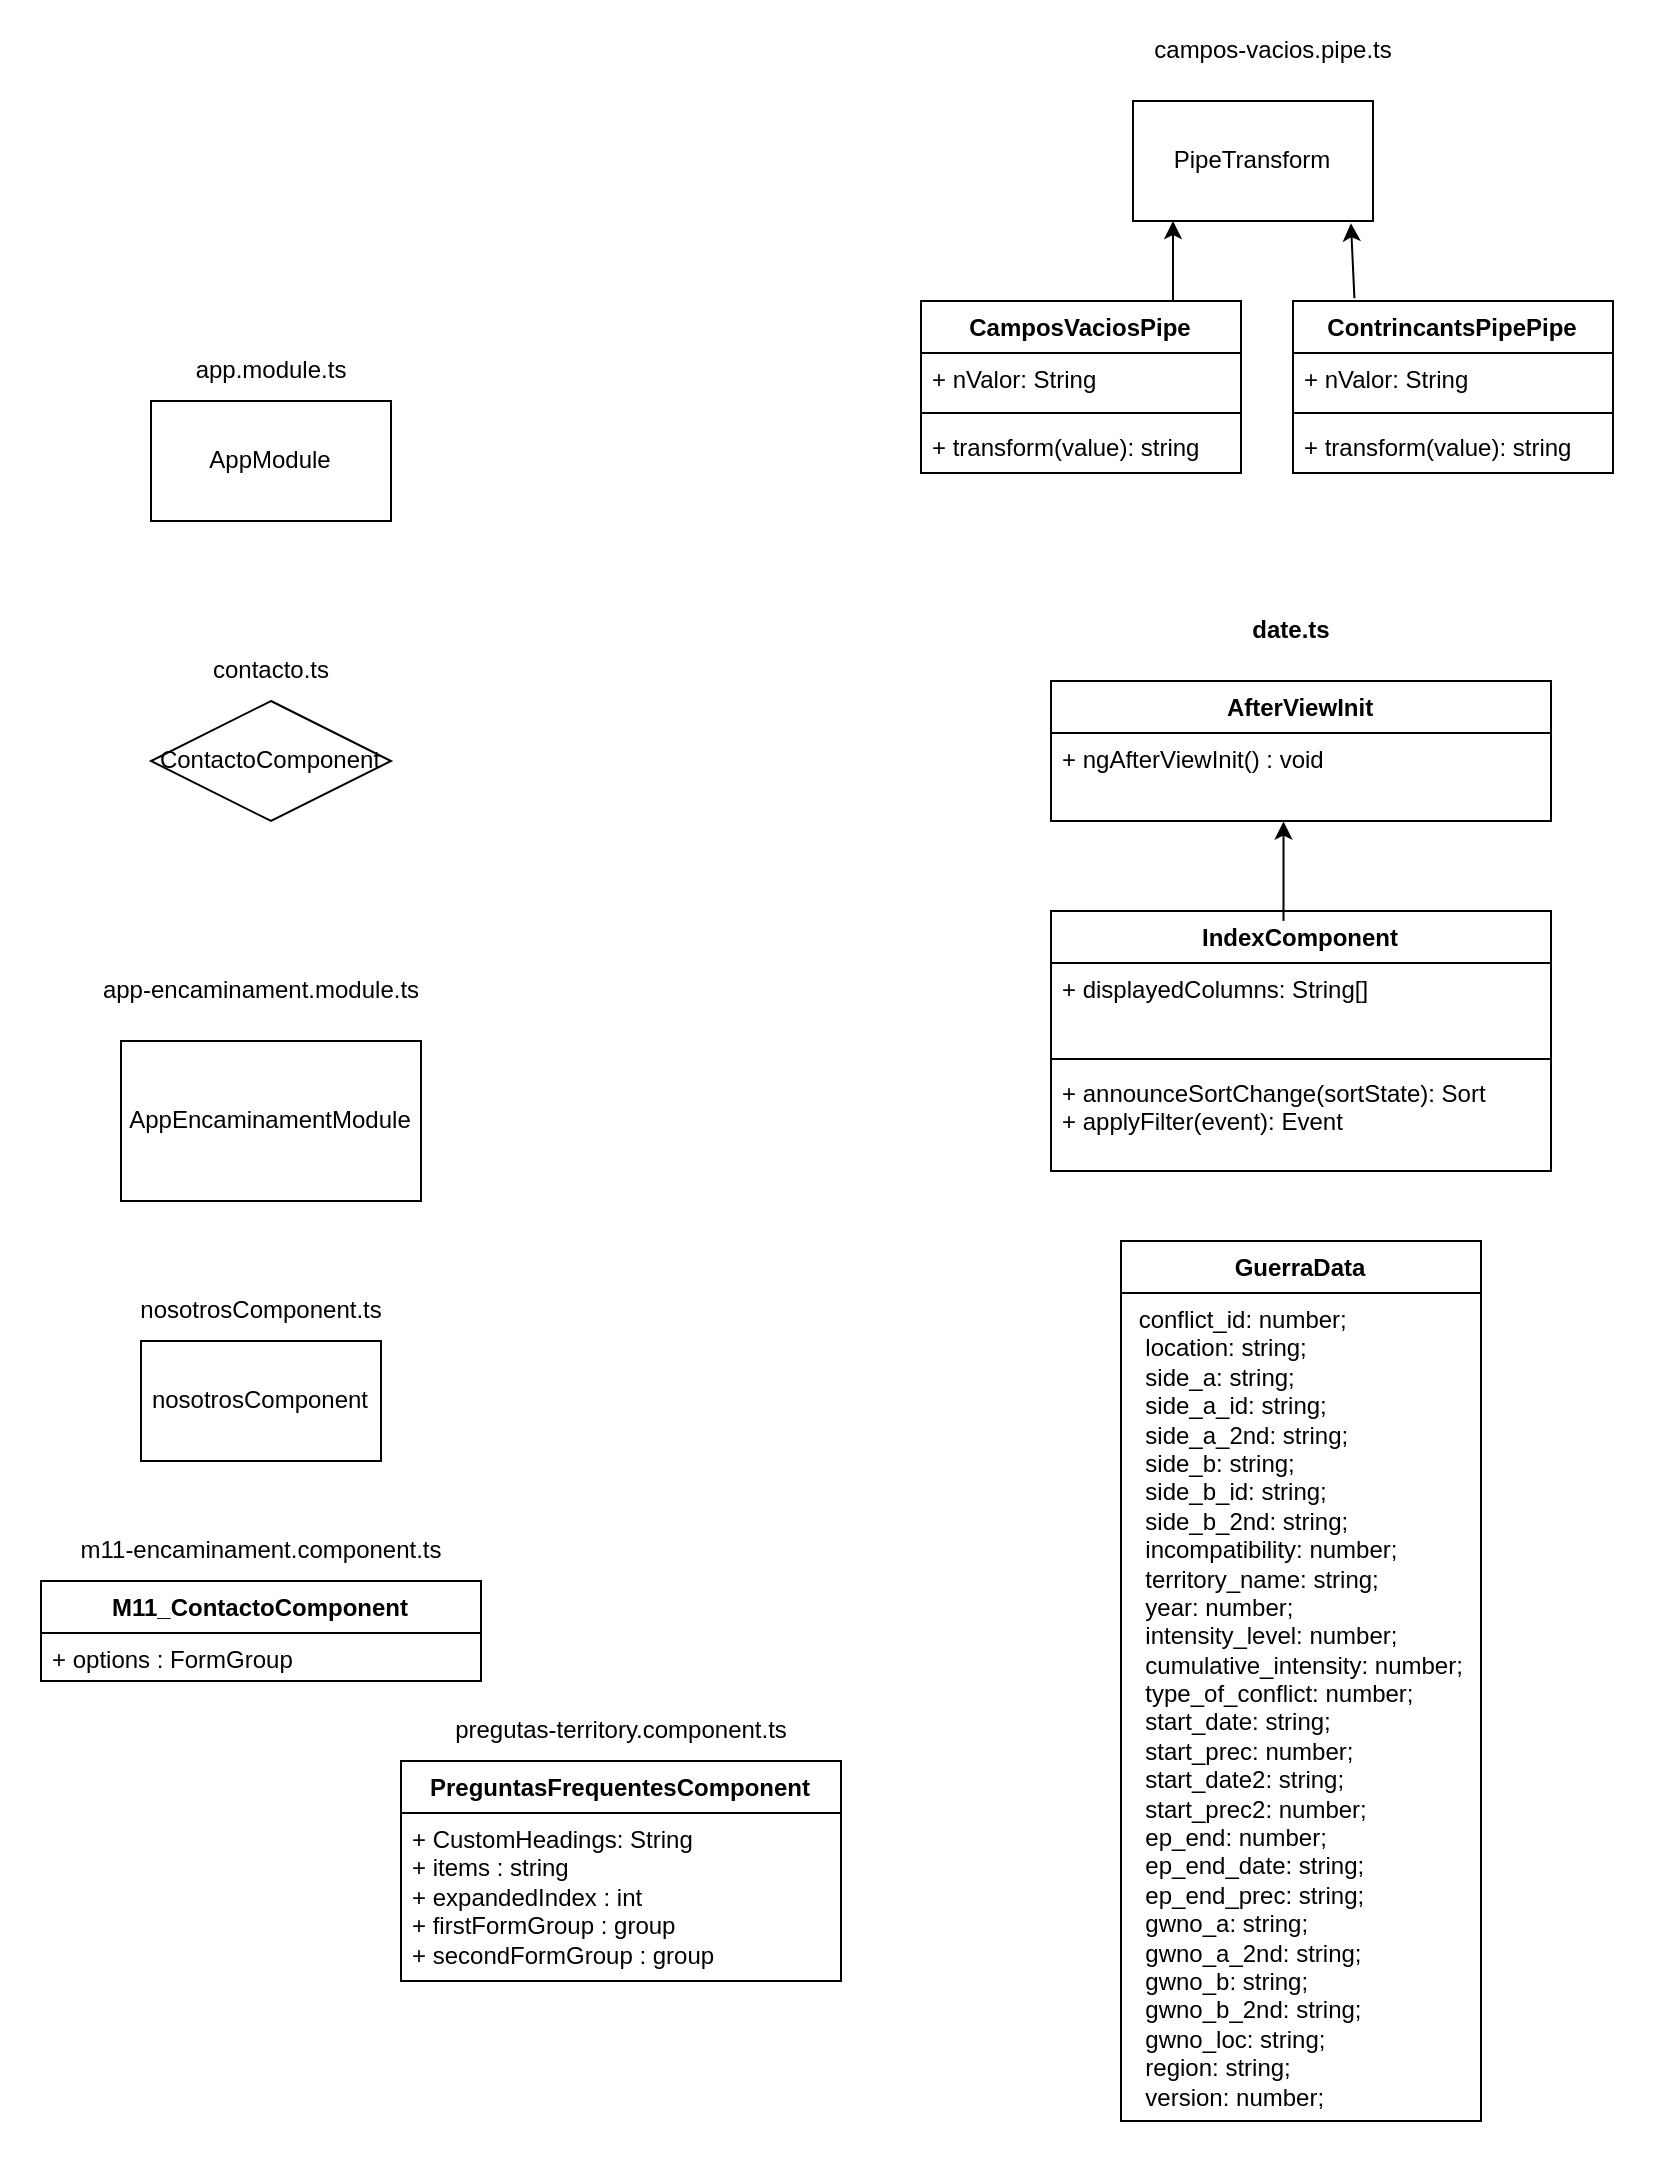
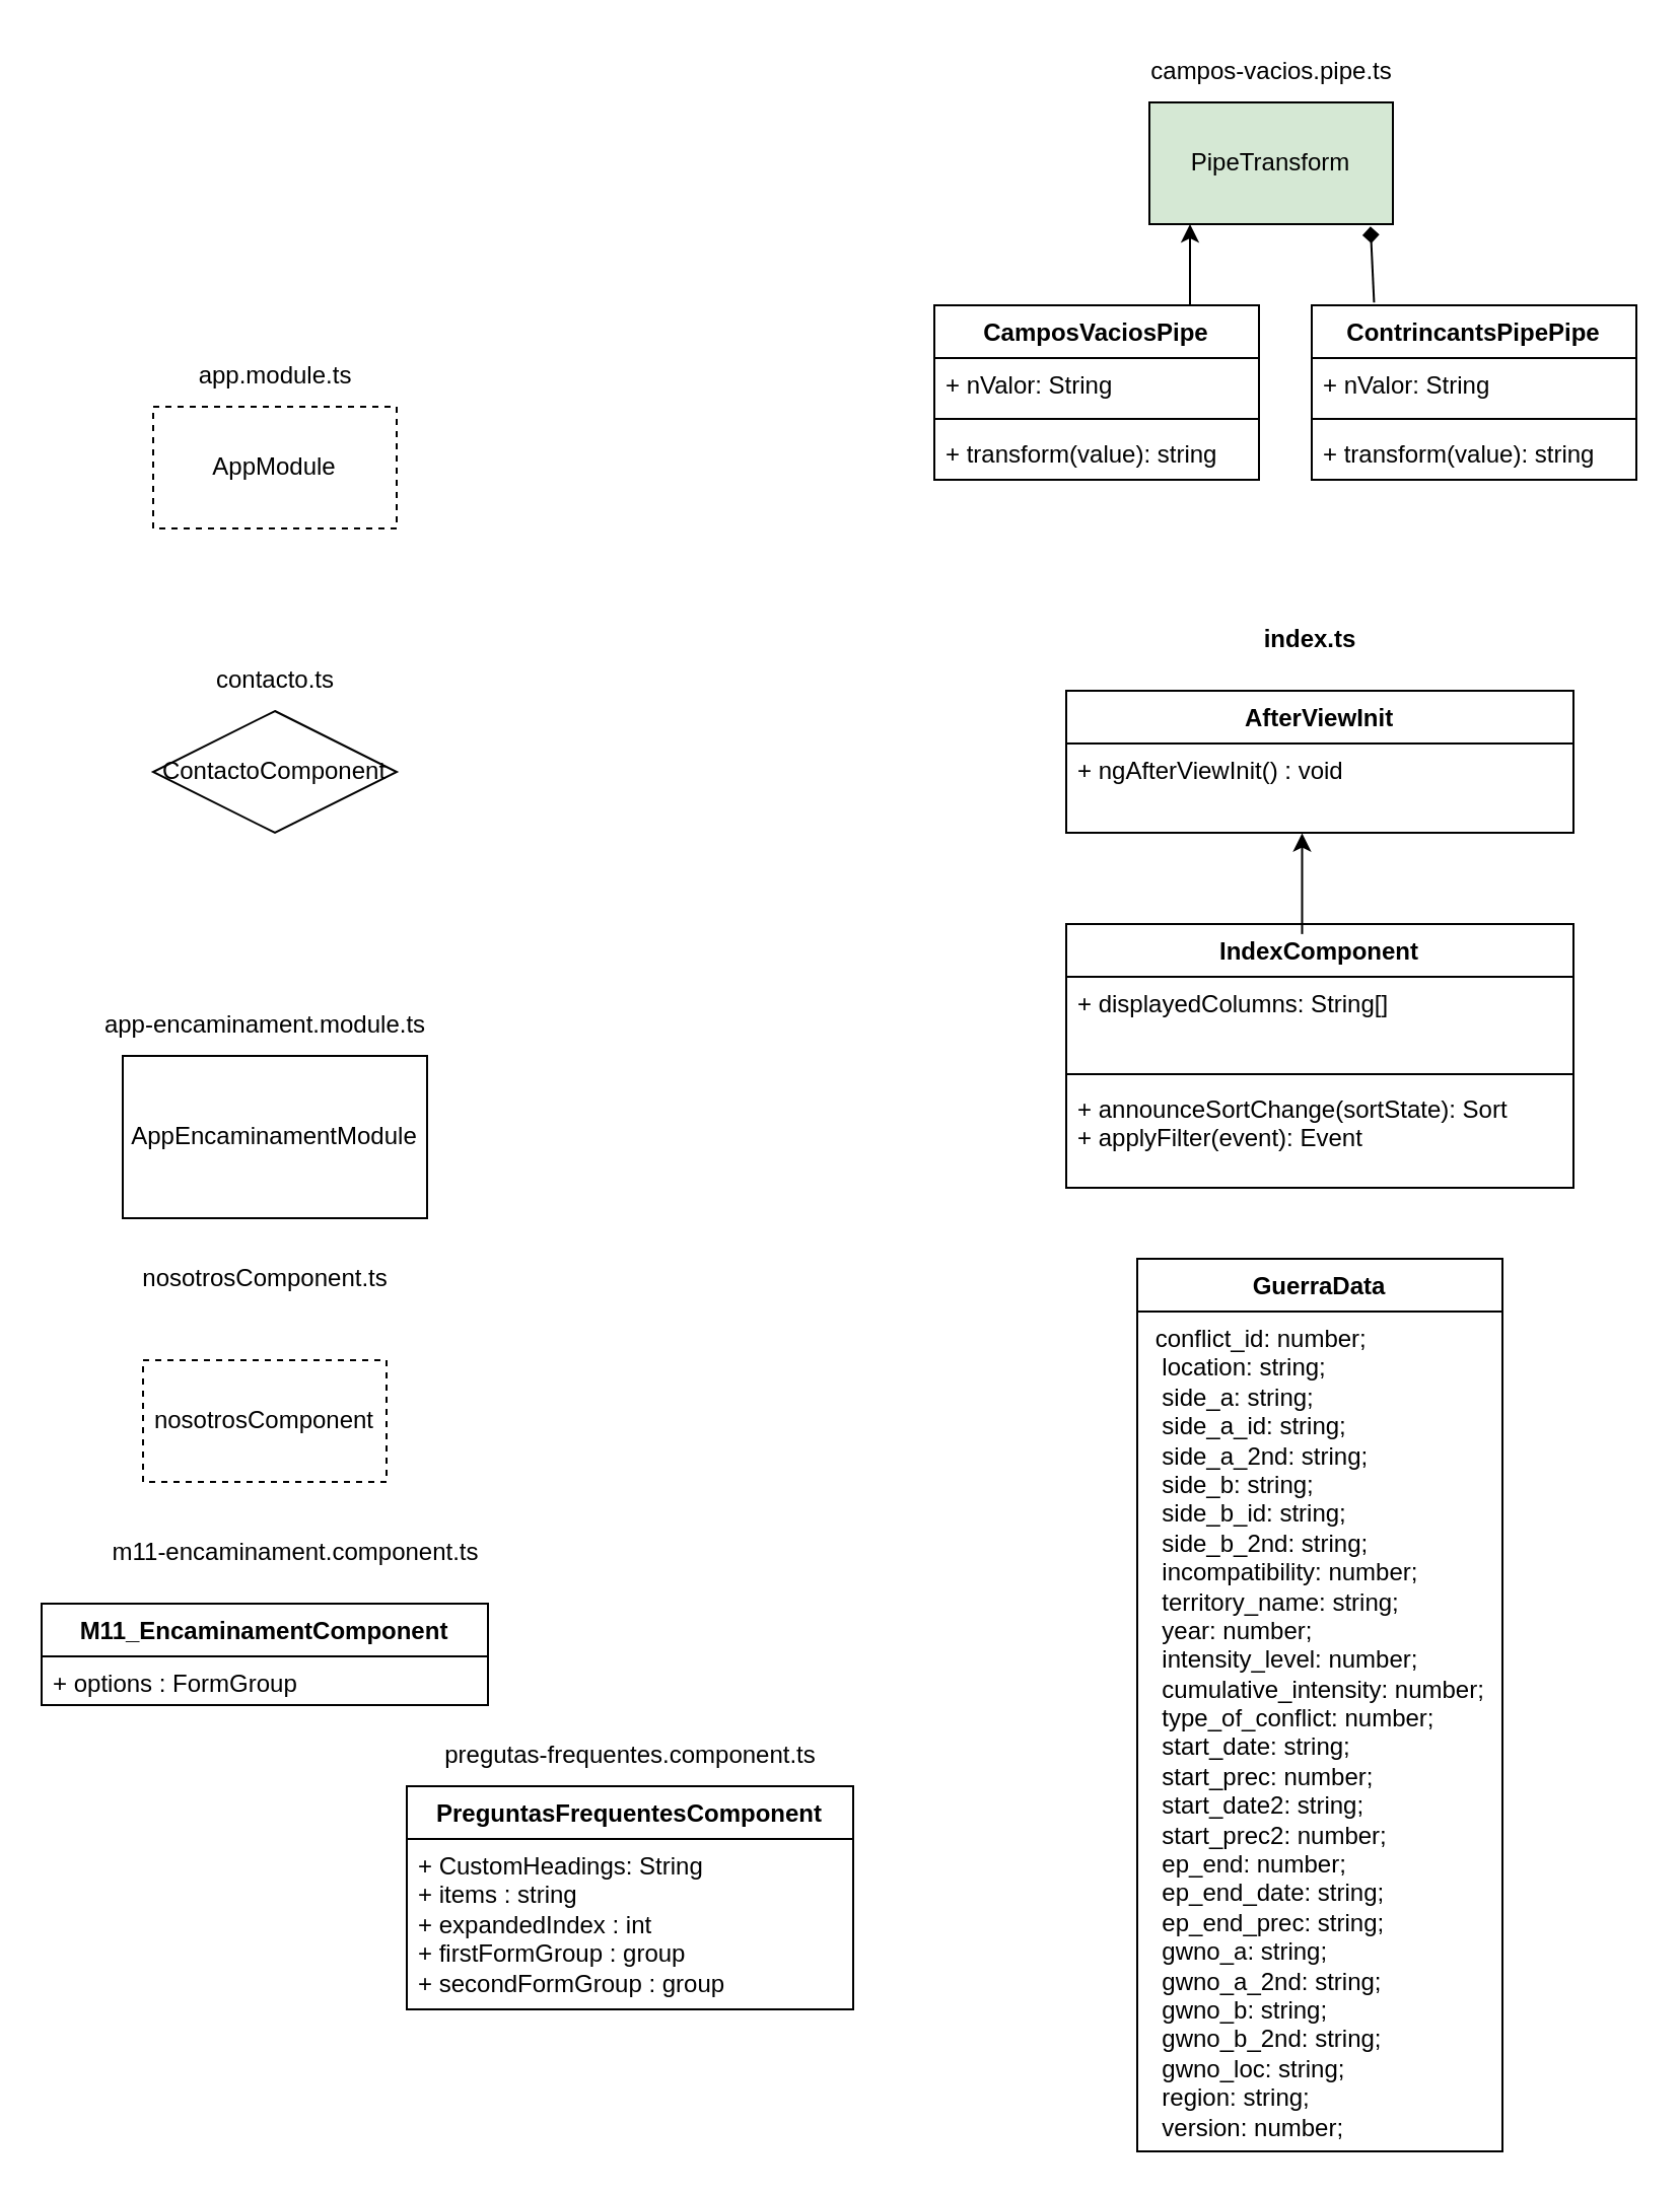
- <mxCell id="31" value="campos-vacios.pipe.ts" style="text;html=1;align=center;verticalAlign=middle;resizable=0;points=[];autosize=1;strokeColor=none;fillColor=none;" vertex="1" parent="1"><mxGeometry x="566" y="10" width="140" height="30" as="geometry" /></mxCell>
+ <mxCell id="31" value="campos-vacios.pipe.ts" style="text;html=1;align=center;verticalAlign=middle;resizable=0;points=[];autosize=1;strokeColor=none;fillColor=none;" vertex="1" parent="1"><mxGeometry x="556" y="20" width="140" height="30" as="geometry" /></mxCell>
- <mxCell id="4" value="PipeTransform" style="whiteSpace=wrap;html=1;" vertex="1" parent="1"><mxGeometry x="566" y="50" width="120" height="60" as="geometry" /></mxCell>
+ <mxCell id="4" value="PipeTransform" style="whiteSpace=wrap;html=1;fillColor=#d5e8d4;" vertex="1" parent="1"><mxGeometry x="566" y="50" width="120" height="60" as="geometry" /></mxCell>
- <mxCell id="15" value="" style="endArrow=classic;html=1;rounded=0;entryX=0.908;entryY=1.019;entryDx=0;entryDy=0;exitX=0.192;exitY=-0.016;exitDx=0;exitDy=0;entryPerimeter=0;exitPerimeter=0;" edge="1" parent="1" source="10" target="4"><mxGeometry width="50" height="50" relative="1" as="geometry"><mxPoint x="606" y="170" as="sourcePoint" /><mxPoint x="606" y="130" as="targetPoint" /><Array as="points" /></mxGeometry></mxCell>
+ <mxCell id="15" value="" style="endArrow=diamond;html=1;rounded=0;entryX=0.908;entryY=1.019;entryDx=0;entryDy=0;exitX=0.192;exitY=-0.016;exitDx=0;exitDy=0;entryPerimeter=0;exitPerimeter=0;" edge="1" parent="1" source="10" target="4"><mxGeometry width="50" height="50" relative="1" as="geometry"><mxPoint x="606" y="170" as="sourcePoint" /><mxPoint x="606" y="130" as="targetPoint" /><Array as="points" /></mxGeometry></mxCell>
- <mxCell id="3" value="AppModule" style="whiteSpace=wrap;html=1;" vertex="1" parent="1"><mxGeometry x="75" y="200" width="120" height="60" as="geometry" /></mxCell>
+ <mxCell id="3" value="AppModule" style="whiteSpace=wrap;html=1;dashed=1;" vertex="1" parent="1"><mxGeometry x="75" y="200" width="120" height="60" as="geometry" /></mxCell>
- <mxCell id="30" value="&lt;b&gt;date.ts&lt;/b&gt;" style="text;html=1;align=center;verticalAlign=middle;resizable=0;points=[];autosize=1;strokeColor=none;fillColor=none;" vertex="1" parent="1"><mxGeometry x="610" y="300" width="70" height="30" as="geometry" /></mxCell>
+ <mxCell id="30" value="&lt;b&gt;index.ts&lt;/b&gt;" style="text;html=1;align=center;verticalAlign=middle;resizable=0;points=[];autosize=1;strokeColor=none;fillColor=none;" vertex="1" parent="1"><mxGeometry x="610" y="300" width="70" height="30" as="geometry" /></mxCell>
- <mxCell id="35" value="app-encaminament.module.ts" style="text;html=1;align=center;verticalAlign=middle;resizable=0;points=[];autosize=1;strokeColor=none;fillColor=none;" vertex="1" parent="1"><mxGeometry x="40" y="480" width="180" height="30" as="geometry" /></mxCell>
+ <mxCell id="35" value="app-encaminament.module.ts" style="text;html=1;align=center;verticalAlign=middle;resizable=0;points=[];autosize=1;strokeColor=none;fillColor=none;" vertex="1" parent="1"><mxGeometry x="40" y="490" width="180" height="30" as="geometry" /></mxCell>
- <mxCell id="34" value="nosotrosComponent.ts" style="text;html=1;align=center;verticalAlign=middle;resizable=0;points=[];autosize=1;strokeColor=none;fillColor=none;" vertex="1" parent="1"><mxGeometry x="60" y="640" width="140" height="30" as="geometry" /></mxCell>
+ <mxCell id="34" value="nosotrosComponent.ts" style="text;html=1;align=center;verticalAlign=middle;resizable=0;points=[];autosize=1;strokeColor=none;fillColor=none;" vertex="1" parent="1"><mxGeometry x="60" y="615" width="140" height="30" as="geometry" /></mxCell>
- <mxCell id="27" value="nosotrosComponent" style="whiteSpace=wrap;html=1;" vertex="1" parent="1"><mxGeometry x="70" y="670" width="120" height="60" as="geometry" /></mxCell>
+ <mxCell id="27" value="nosotrosComponent" style="whiteSpace=wrap;html=1;dashed=1;" vertex="1" parent="1"><mxGeometry x="70" y="670" width="120" height="60" as="geometry" /></mxCell>
- <mxCell id="33" value="m11-encaminament.component.ts" style="text;html=1;align=center;verticalAlign=middle;resizable=0;points=[];autosize=1;strokeColor=none;fillColor=none;" vertex="1" parent="1"><mxGeometry x="30" y="760" width="200" height="30" as="geometry" /></mxCell>
+ <mxCell id="33" value="m11-encaminament.component.ts" style="text;html=1;align=center;verticalAlign=middle;resizable=0;points=[];autosize=1;strokeColor=none;fillColor=none;" vertex="1" parent="1"><mxGeometry x="45" y="750" width="200" height="30" as="geometry" /></mxCell>
- <mxCell id="25" value="M11_ContactoComponent" style="swimlane;fontStyle=1;align=center;verticalAlign=top;childLayout=stackLayout;horizontal=1;startSize=26;horizontalStack=0;resizeParent=1;resizeParentMax=0;resizeLast=0;collapsible=1;marginBottom=0;whiteSpace=wrap;html=1;" vertex="1" parent="1"><mxGeometry x="20" y="790" width="220" height="50" as="geometry" /></mxCell>
+ <mxCell id="25" value="M11_EncaminamentComponent" style="swimlane;fontStyle=1;align=center;verticalAlign=top;childLayout=stackLayout;horizontal=1;startSize=26;horizontalStack=0;resizeParent=1;resizeParentMax=0;resizeLast=0;collapsible=1;marginBottom=0;whiteSpace=wrap;html=1;" vertex="1" parent="1"><mxGeometry x="20" y="790" width="220" height="50" as="geometry" /></mxCell>
- <mxCell id="32" value="pregutas-territory.component.ts" style="text;html=1;align=center;verticalAlign=middle;resizable=0;points=[];autosize=1;strokeColor=none;fillColor=none;" vertex="1" parent="1"><mxGeometry x="205" y="850" width="210" height="30" as="geometry" /></mxCell>
+ <mxCell id="32" value="pregutas-frequentes.component.ts" style="text;html=1;align=center;verticalAlign=middle;resizable=0;points=[];autosize=1;strokeColor=none;fillColor=none;" vertex="1" parent="1"><mxGeometry x="205" y="850" width="210" height="30" as="geometry" /></mxCell>
